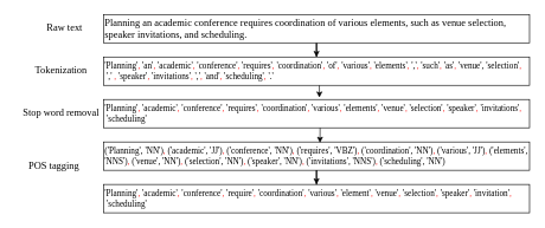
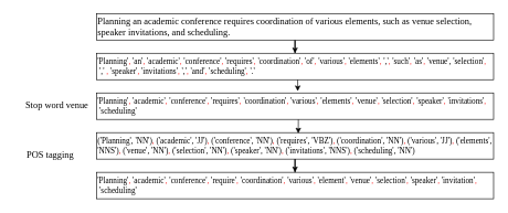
- <mxCell id="4" value="Raw text" style="text;html=1;align=center;verticalAlign=middle;resizable=0;points=[];autosize=1;strokeColor=none;fillColor=none;fontFamily=Garamond;fontSize=14;" vertex="1" parent="1"><mxGeometry x="55" y="25" width="70" height="30" as="geometry" /></mxCell>
- <mxCell id="7" value="Tokenization" style="text;html=1;align=center;verticalAlign=middle;resizable=0;points=[];autosize=1;strokeColor=none;fillColor=none;fontFamily=Garamond;fontSize=14;" vertex="1" parent="1"><mxGeometry x="40" y="85" width="90" height="30" as="geometry" /></mxCell>
- <mxCell id="6" value="Stop word removal" style="text;html=1;align=center;verticalAlign=middle;resizable=0;points=[];autosize=1;strokeColor=none;fillColor=none;fontFamily=Garamond;fontSize=14;" vertex="1" parent="1"><mxGeometry x="20" y="145" width="130" height="30" as="geometry" /></mxCell>
+ <mxCell id="6" value="Stop word venue" style="text;html=1;align=center;verticalAlign=middle;resizable=0;points=[];autosize=1;strokeColor=none;fillColor=none;fontFamily=Garamond;fontSize=14;" vertex="1" parent="1"><mxGeometry x="20" y="145" width="130" height="30" as="geometry" /></mxCell>
